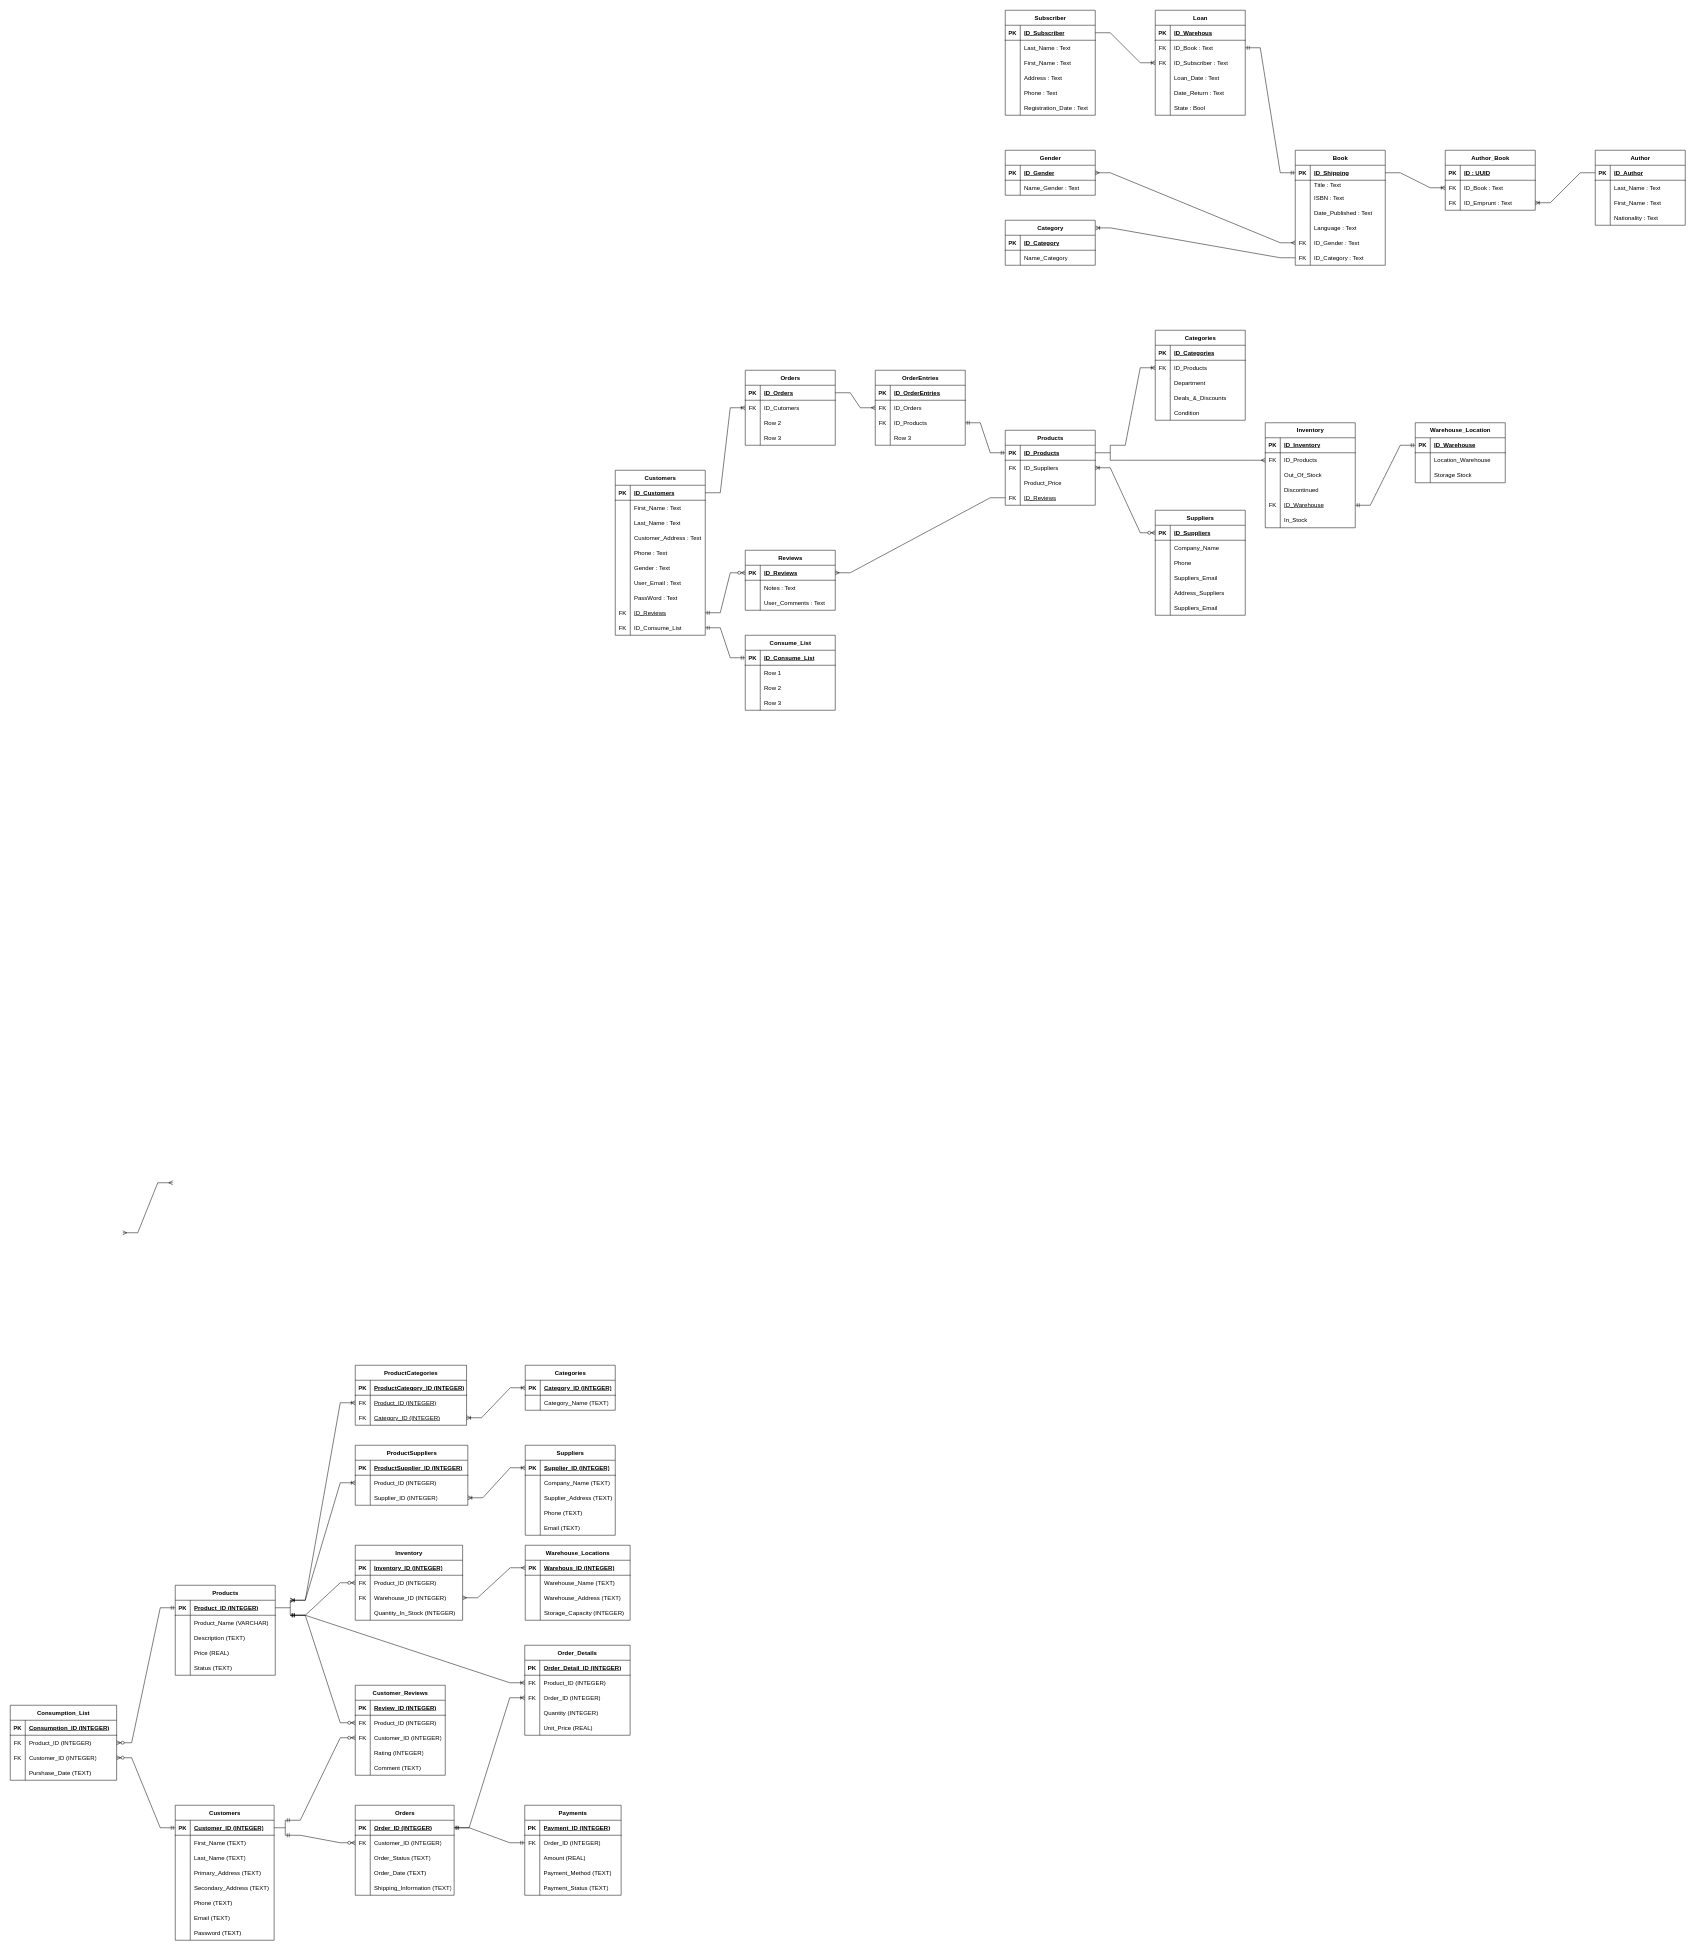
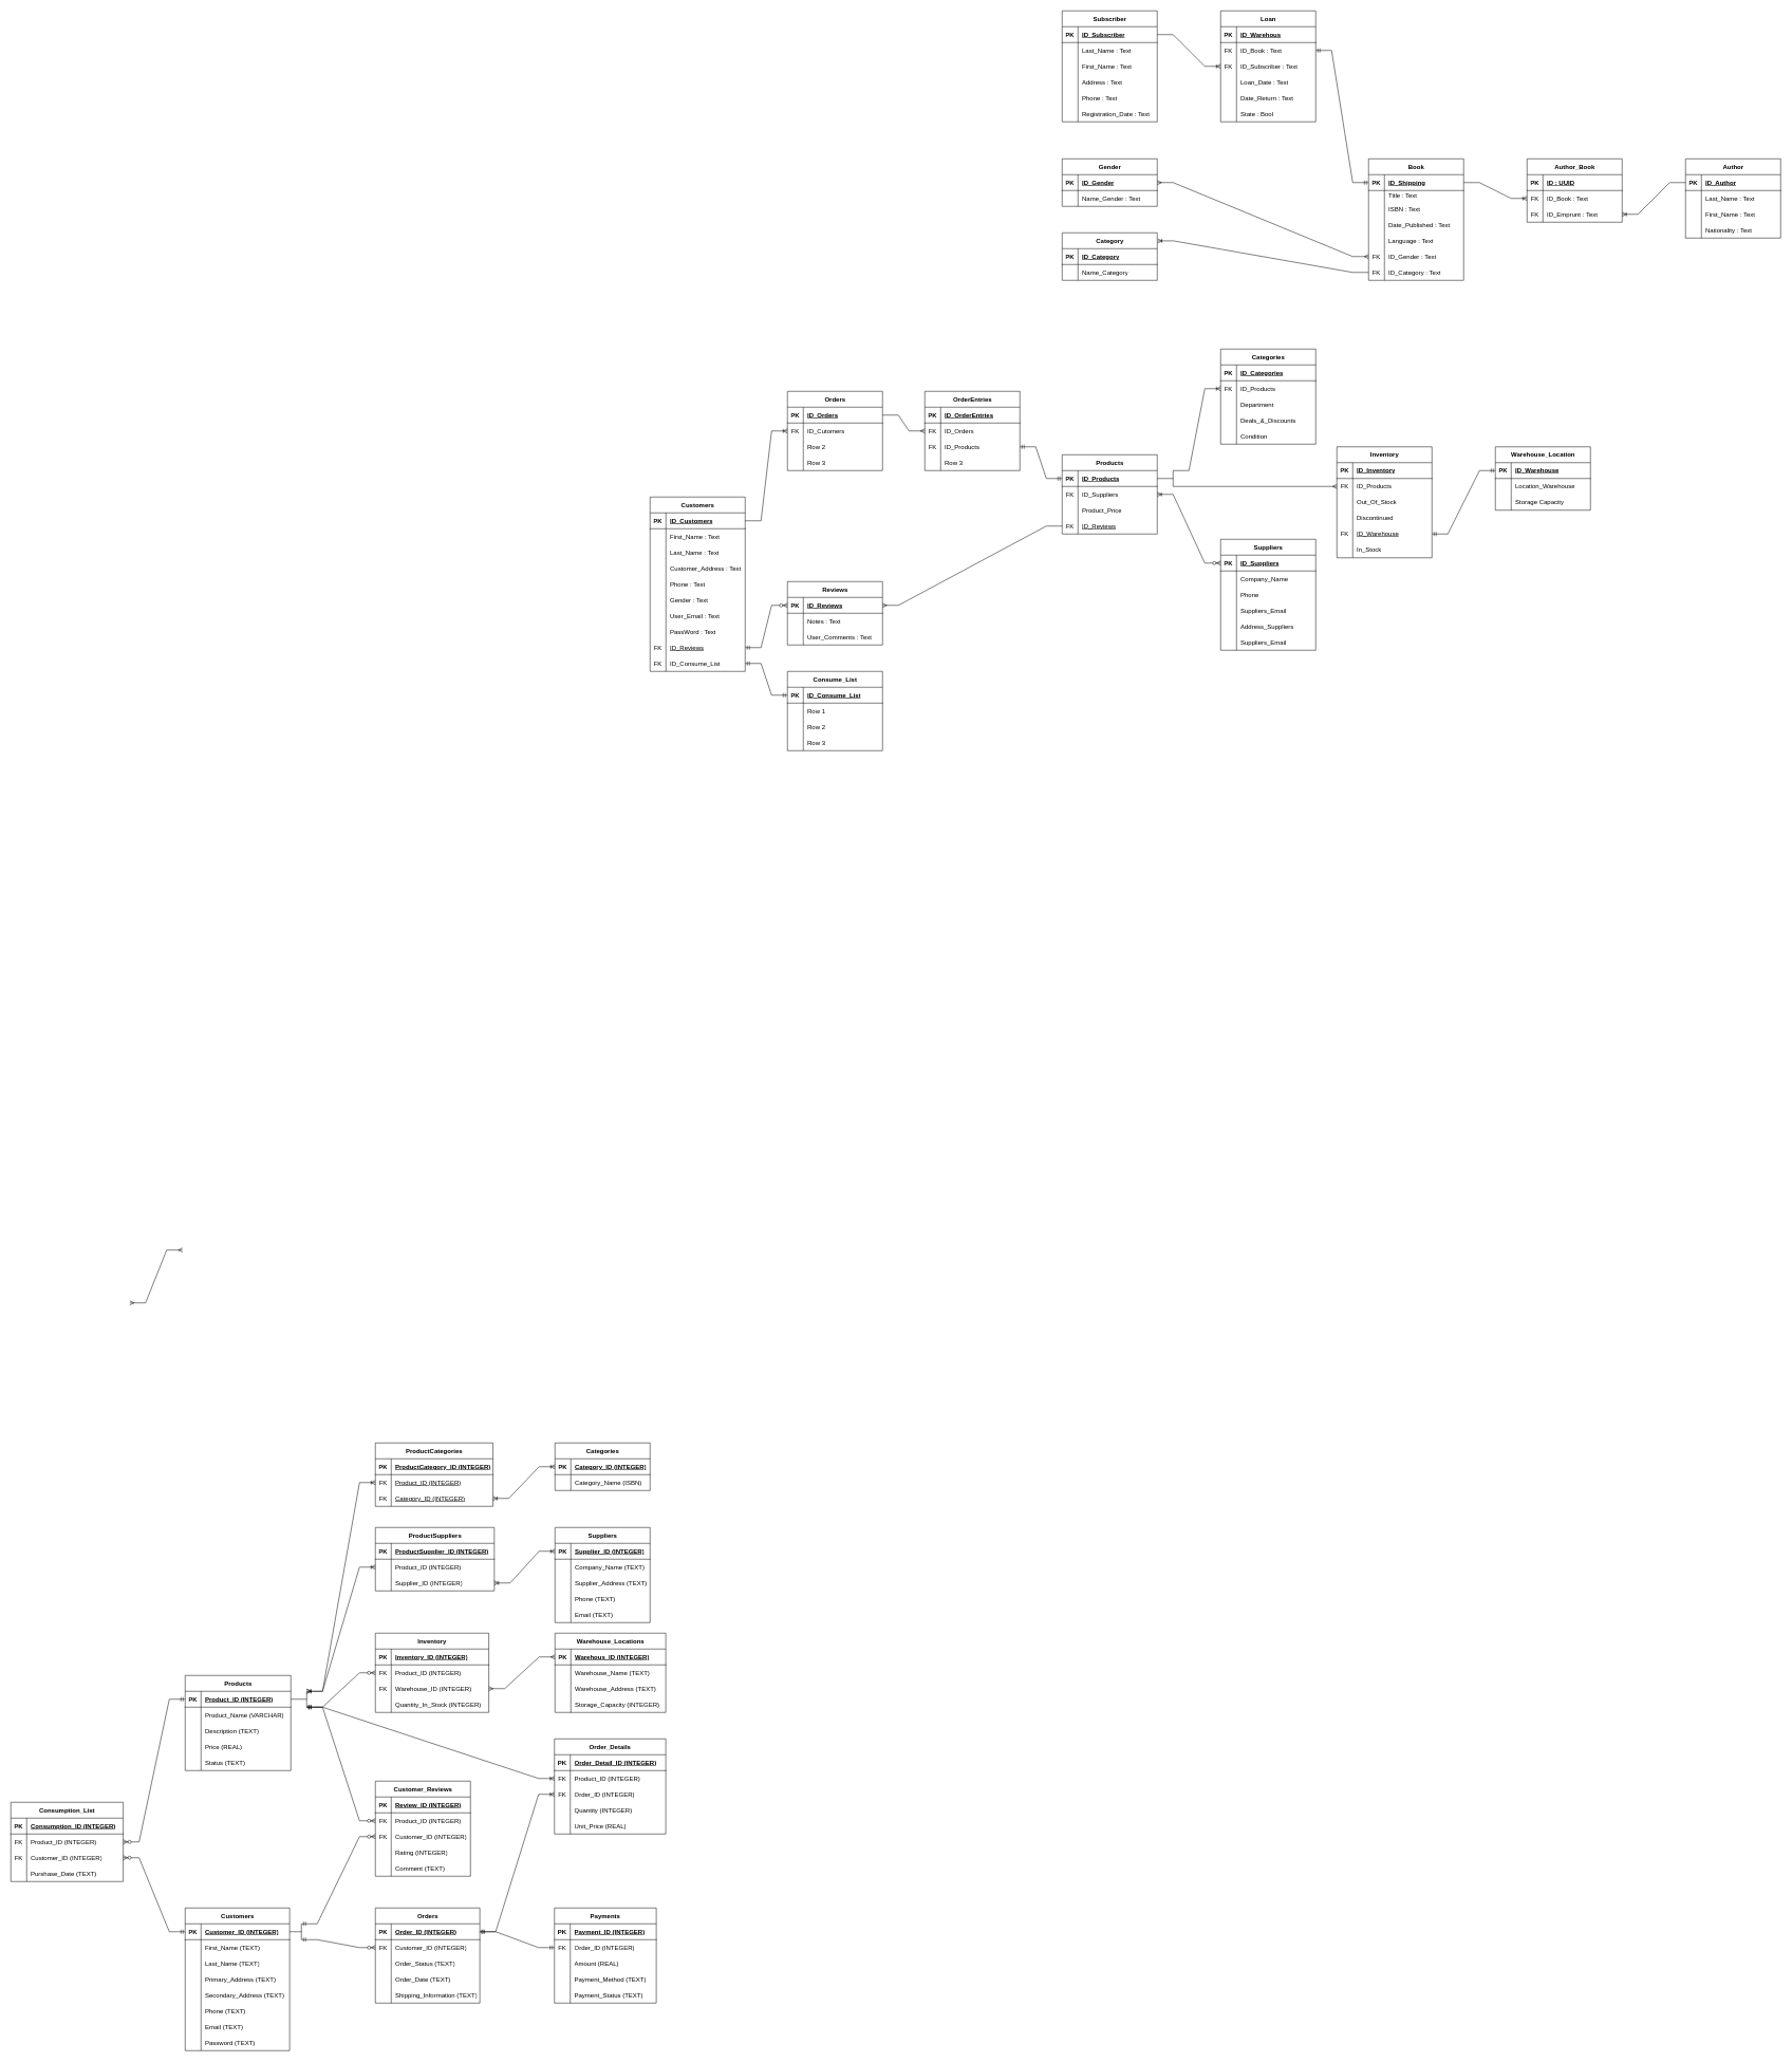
- <mxCell id="272" value="Storage Stock" style="shape=partialRectangle;connectable=0;fillColor=none;top=0;left=0;bottom=0;right=0;align=left;spacingLeft=6;overflow=hidden;whiteSpace=wrap;html=1;" parent="270" vertex="1"><mxGeometry x="30" width="150" height="30" as="geometry"><mxRectangle width="150" height="30" as="alternateBounds" /></mxGeometry></mxCell>
+ <mxCell id="272" value="Storage Capacity" style="shape=partialRectangle;connectable=0;fillColor=none;top=0;left=0;bottom=0;right=0;align=left;spacingLeft=6;overflow=hidden;whiteSpace=wrap;html=1;" parent="270" vertex="1"><mxGeometry x="30" width="150" height="30" as="geometry"><mxRectangle width="150" height="30" as="alternateBounds" /></mxGeometry></mxCell>
- <mxCell id="296" value="Category_Name (TEXT)" style="shape=partialRectangle;connectable=0;fillColor=none;top=0;left=0;bottom=0;right=0;align=left;spacingLeft=6;overflow=hidden;whiteSpace=wrap;html=1;" vertex="1" parent="294"><mxGeometry x="30" width="150" height="30" as="geometry"><mxRectangle width="150" height="30" as="alternateBounds" /></mxGeometry></mxCell>
+ <mxCell id="296" value="Category_Name (ISBN)" style="shape=partialRectangle;connectable=0;fillColor=none;top=0;left=0;bottom=0;right=0;align=left;spacingLeft=6;overflow=hidden;whiteSpace=wrap;html=1;" vertex="1" parent="294"><mxGeometry x="30" width="150" height="30" as="geometry"><mxRectangle width="150" height="30" as="alternateBounds" /></mxGeometry></mxCell>
